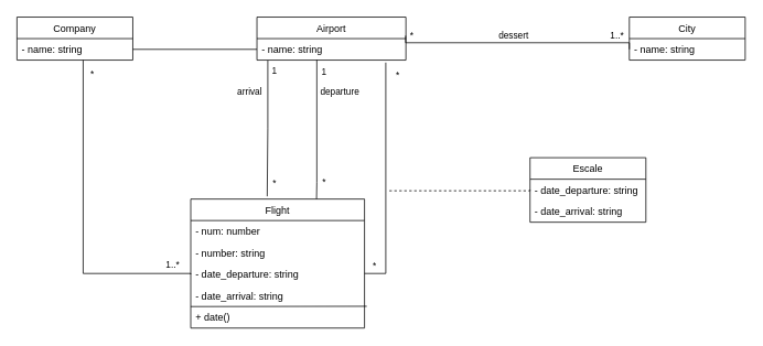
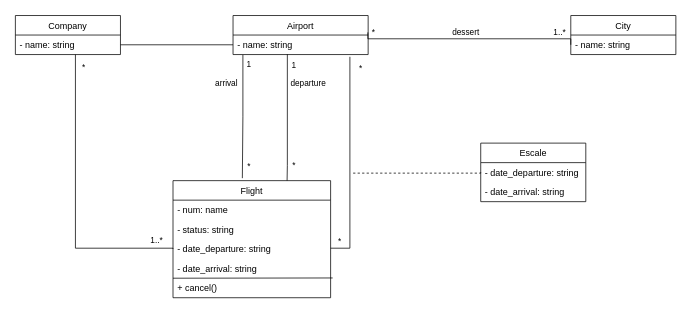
- <mxCell id="3" value="- num: number&#10;" style="text;strokeColor=none;fillColor=none;align=left;verticalAlign=top;spacingLeft=4;spacingRight=4;overflow=hidden;rotatable=0;points=[[0,0.5],[1,0.5]];portConstraint=eastwest;" parent="2" vertex="1"><mxGeometry y="26" width="210" height="26" as="geometry" /></mxCell>
+ <mxCell id="3" value="- num: name&#10;" style="text;strokeColor=none;fillColor=none;align=left;verticalAlign=top;spacingLeft=4;spacingRight=4;overflow=hidden;rotatable=0;points=[[0,0.5],[1,0.5]];portConstraint=eastwest;" parent="2" vertex="1"><mxGeometry y="26" width="210" height="26" as="geometry" /></mxCell>
- <mxCell id="4" value="- number: string&#10;" style="text;strokeColor=none;fillColor=none;align=left;verticalAlign=top;spacingLeft=4;spacingRight=4;overflow=hidden;rotatable=0;points=[[0,0.5],[1,0.5]];portConstraint=eastwest;" parent="2" vertex="1"><mxGeometry y="52" width="210" height="26" as="geometry" /></mxCell>
+ <mxCell id="4" value="- status: string&#10;" style="text;strokeColor=none;fillColor=none;align=left;verticalAlign=top;spacingLeft=4;spacingRight=4;overflow=hidden;rotatable=0;points=[[0,0.5],[1,0.5]];portConstraint=eastwest;" parent="2" vertex="1"><mxGeometry y="52" width="210" height="26" as="geometry" /></mxCell>
- <mxCell id="8" value="+ date()" style="text;strokeColor=none;fillColor=none;align=left;verticalAlign=top;spacingLeft=4;spacingRight=4;overflow=hidden;rotatable=0;points=[[0,0.5],[1,0.5]];portConstraint=eastwest;" parent="2" vertex="1"><mxGeometry y="130" width="210" height="26" as="geometry" /></mxCell>
+ <mxCell id="8" value="+ cancel()" style="text;strokeColor=none;fillColor=none;align=left;verticalAlign=top;spacingLeft=4;spacingRight=4;overflow=hidden;rotatable=0;points=[[0,0.5],[1,0.5]];portConstraint=eastwest;" parent="2" vertex="1"><mxGeometry y="130" width="210" height="26" as="geometry" /></mxCell>
